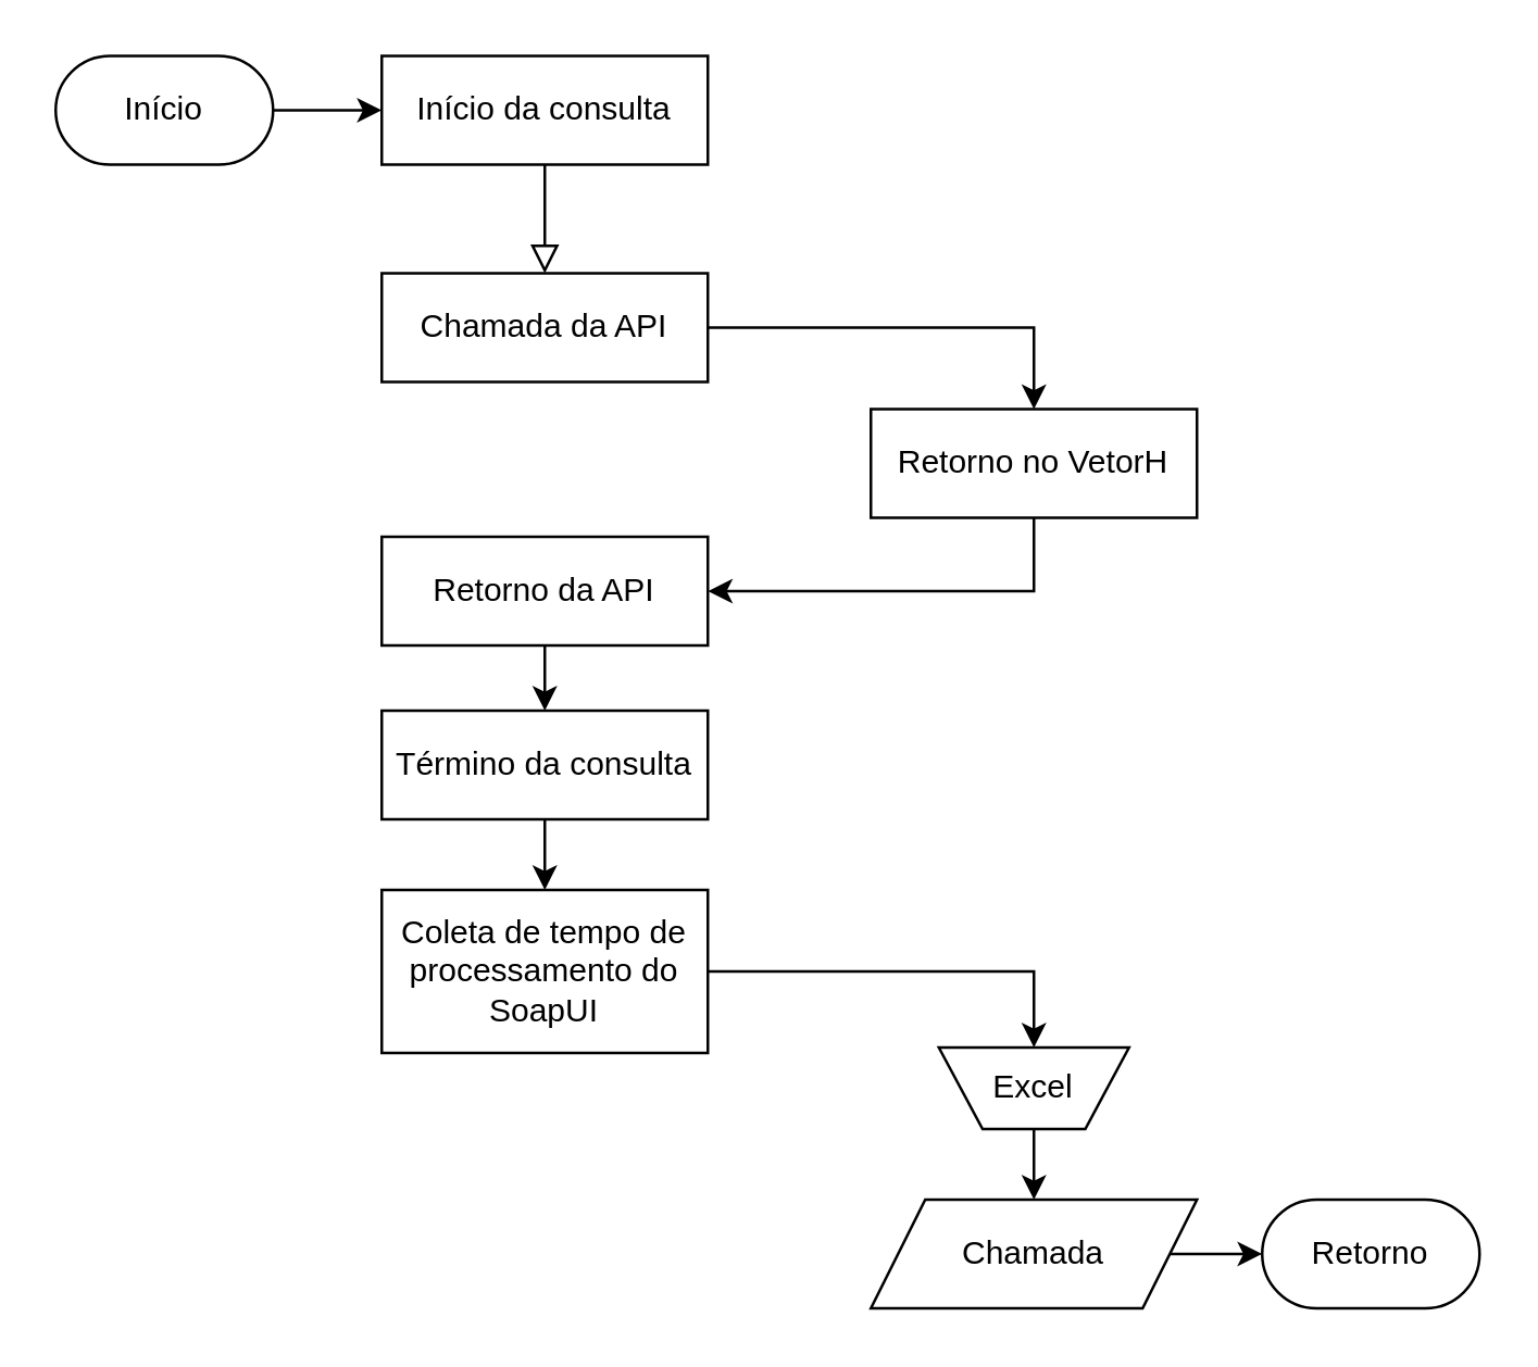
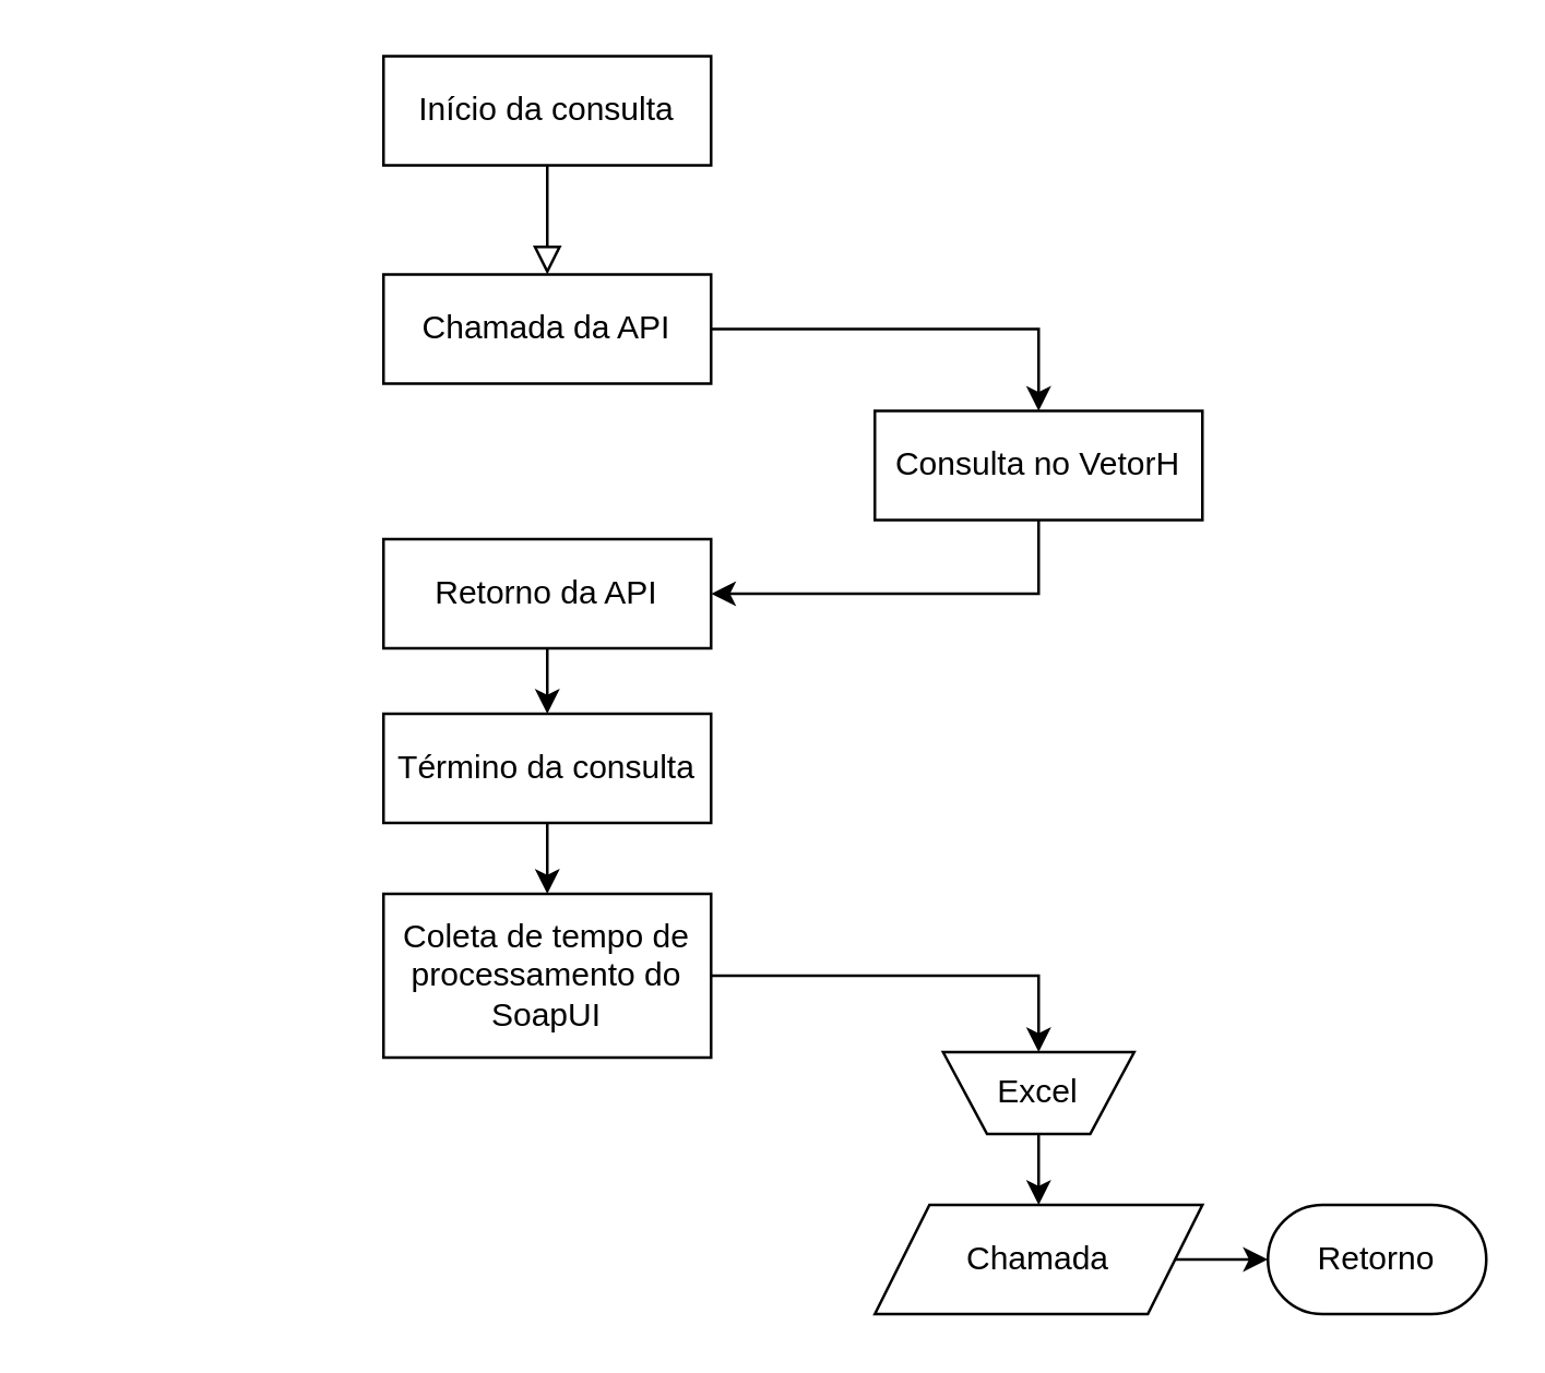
- <mxCell id="20" value="Início" style="rounded=1;whiteSpace=wrap;html=1;fontSize=12;glass=0;strokeWidth=1;shadow=0;perimeterSpacing=0;arcSize=50;" vertex="1" parent="1"><mxGeometry x="20" y="20" width="80" height="40" as="geometry" /></mxCell>
- <mxCell id="19" style="edgeStyle=orthogonalEdgeStyle;rounded=0;orthogonalLoop=1;jettySize=auto;html=1;exitX=1;exitY=0.5;exitDx=0;exitDy=0;entryX=0;entryY=0.5;entryDx=0;entryDy=0;" edge="1" parent="1" source="20" target="7"><mxGeometry relative="1" as="geometry" /></mxCell>
- <mxCell id="11" value="Retorno no VetorH" style="rounded=0;whiteSpace=wrap;html=1;fontSize=12;glass=0;strokeWidth=1;shadow=0;" parent="1" vertex="1"><mxGeometry x="320" y="150" width="120" height="40" as="geometry" /></mxCell>
+ <mxCell id="11" value="Consulta no VetorH" style="rounded=0;whiteSpace=wrap;html=1;fontSize=12;glass=0;strokeWidth=1;shadow=0;" parent="1" vertex="1"><mxGeometry x="320" y="150" width="120" height="40" as="geometry" /></mxCell>
